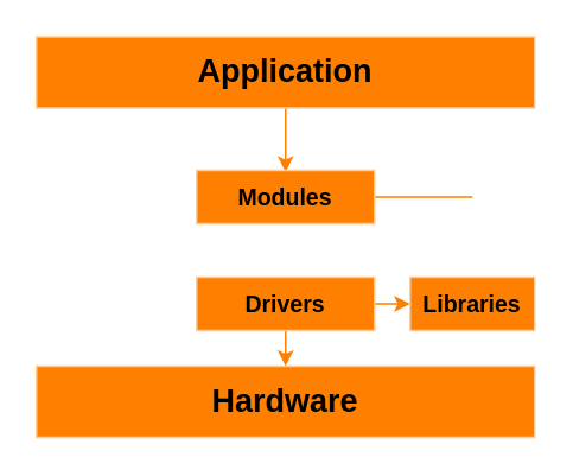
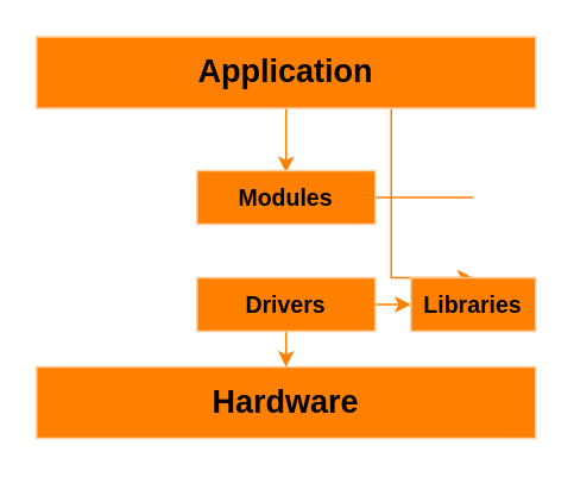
+ <mxCell id="6" style="edgeStyle=orthogonalEdgeStyle;rounded=0;orthogonalLoop=1;jettySize=auto;html=1;strokeColor=#FF8000;entryX=0.5;entryY=0;entryDx=0;entryDy=0;" parent="1" source="7" target="11" edge="1"><mxGeometry relative="1" as="geometry"><mxPoint x="265" y="145" as="targetPoint" /><Array as="points"><mxPoint x="219" y="75" /><mxPoint x="219" y="75" /></Array></mxGeometry></mxCell>
